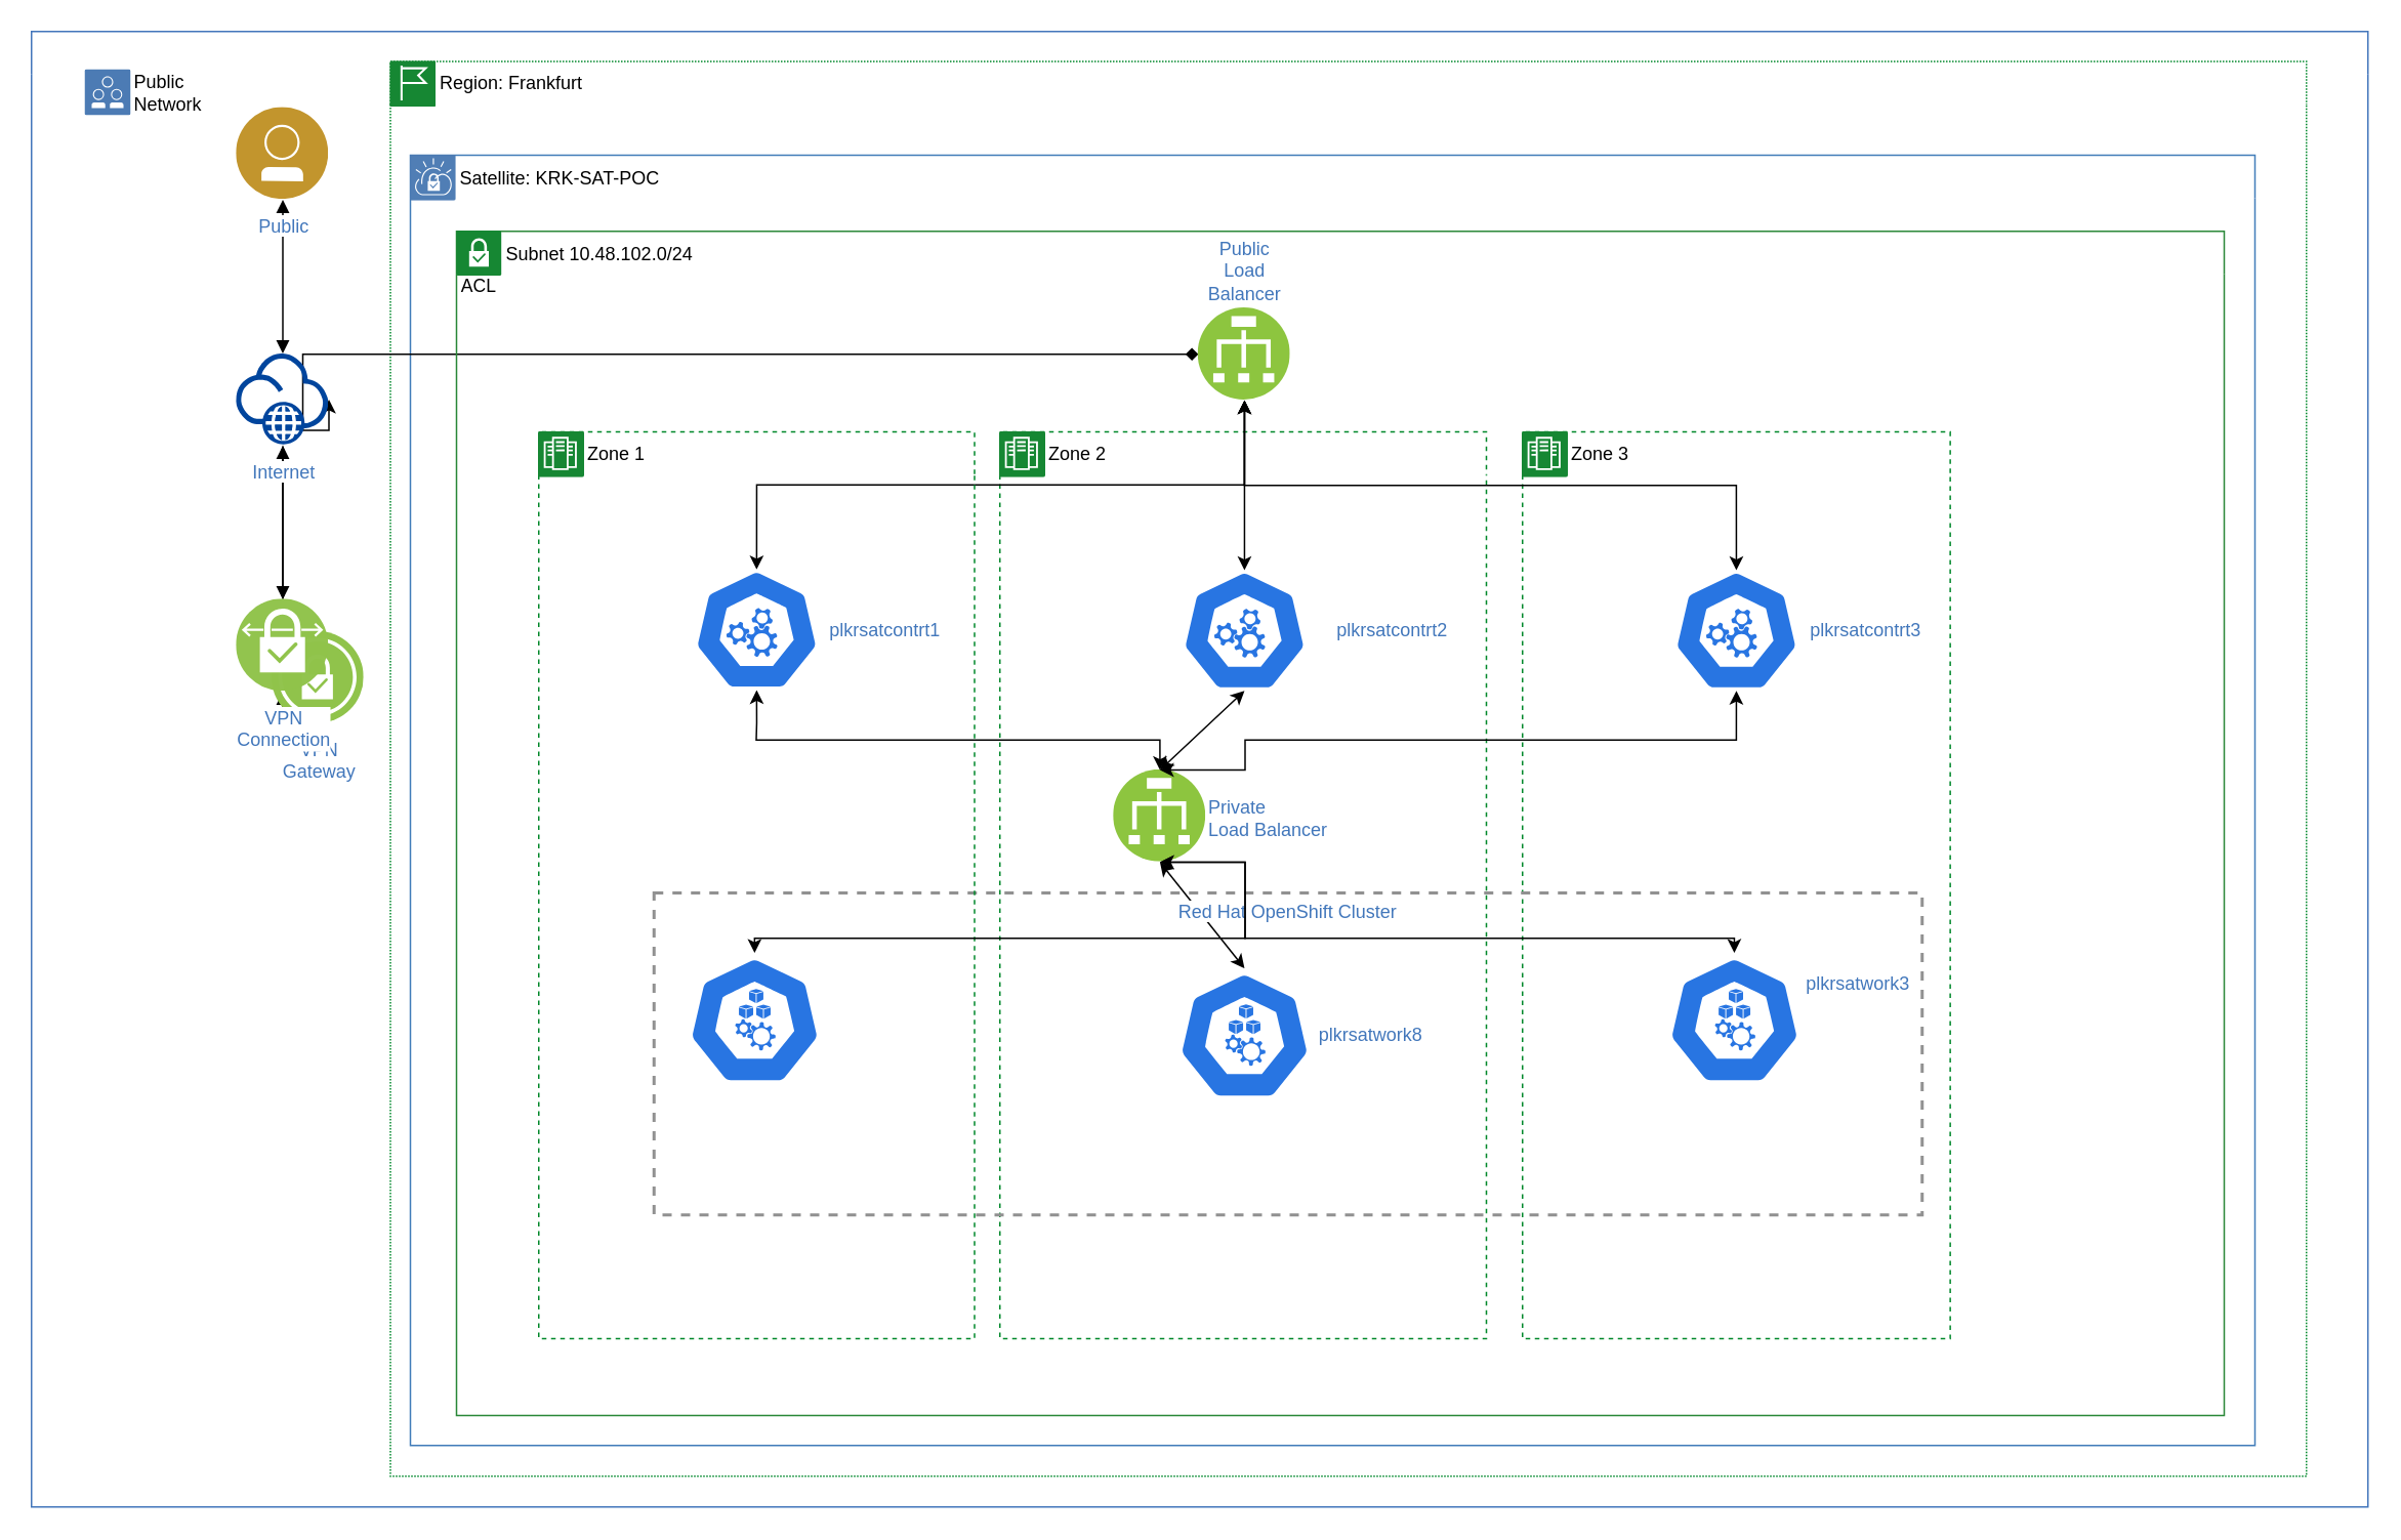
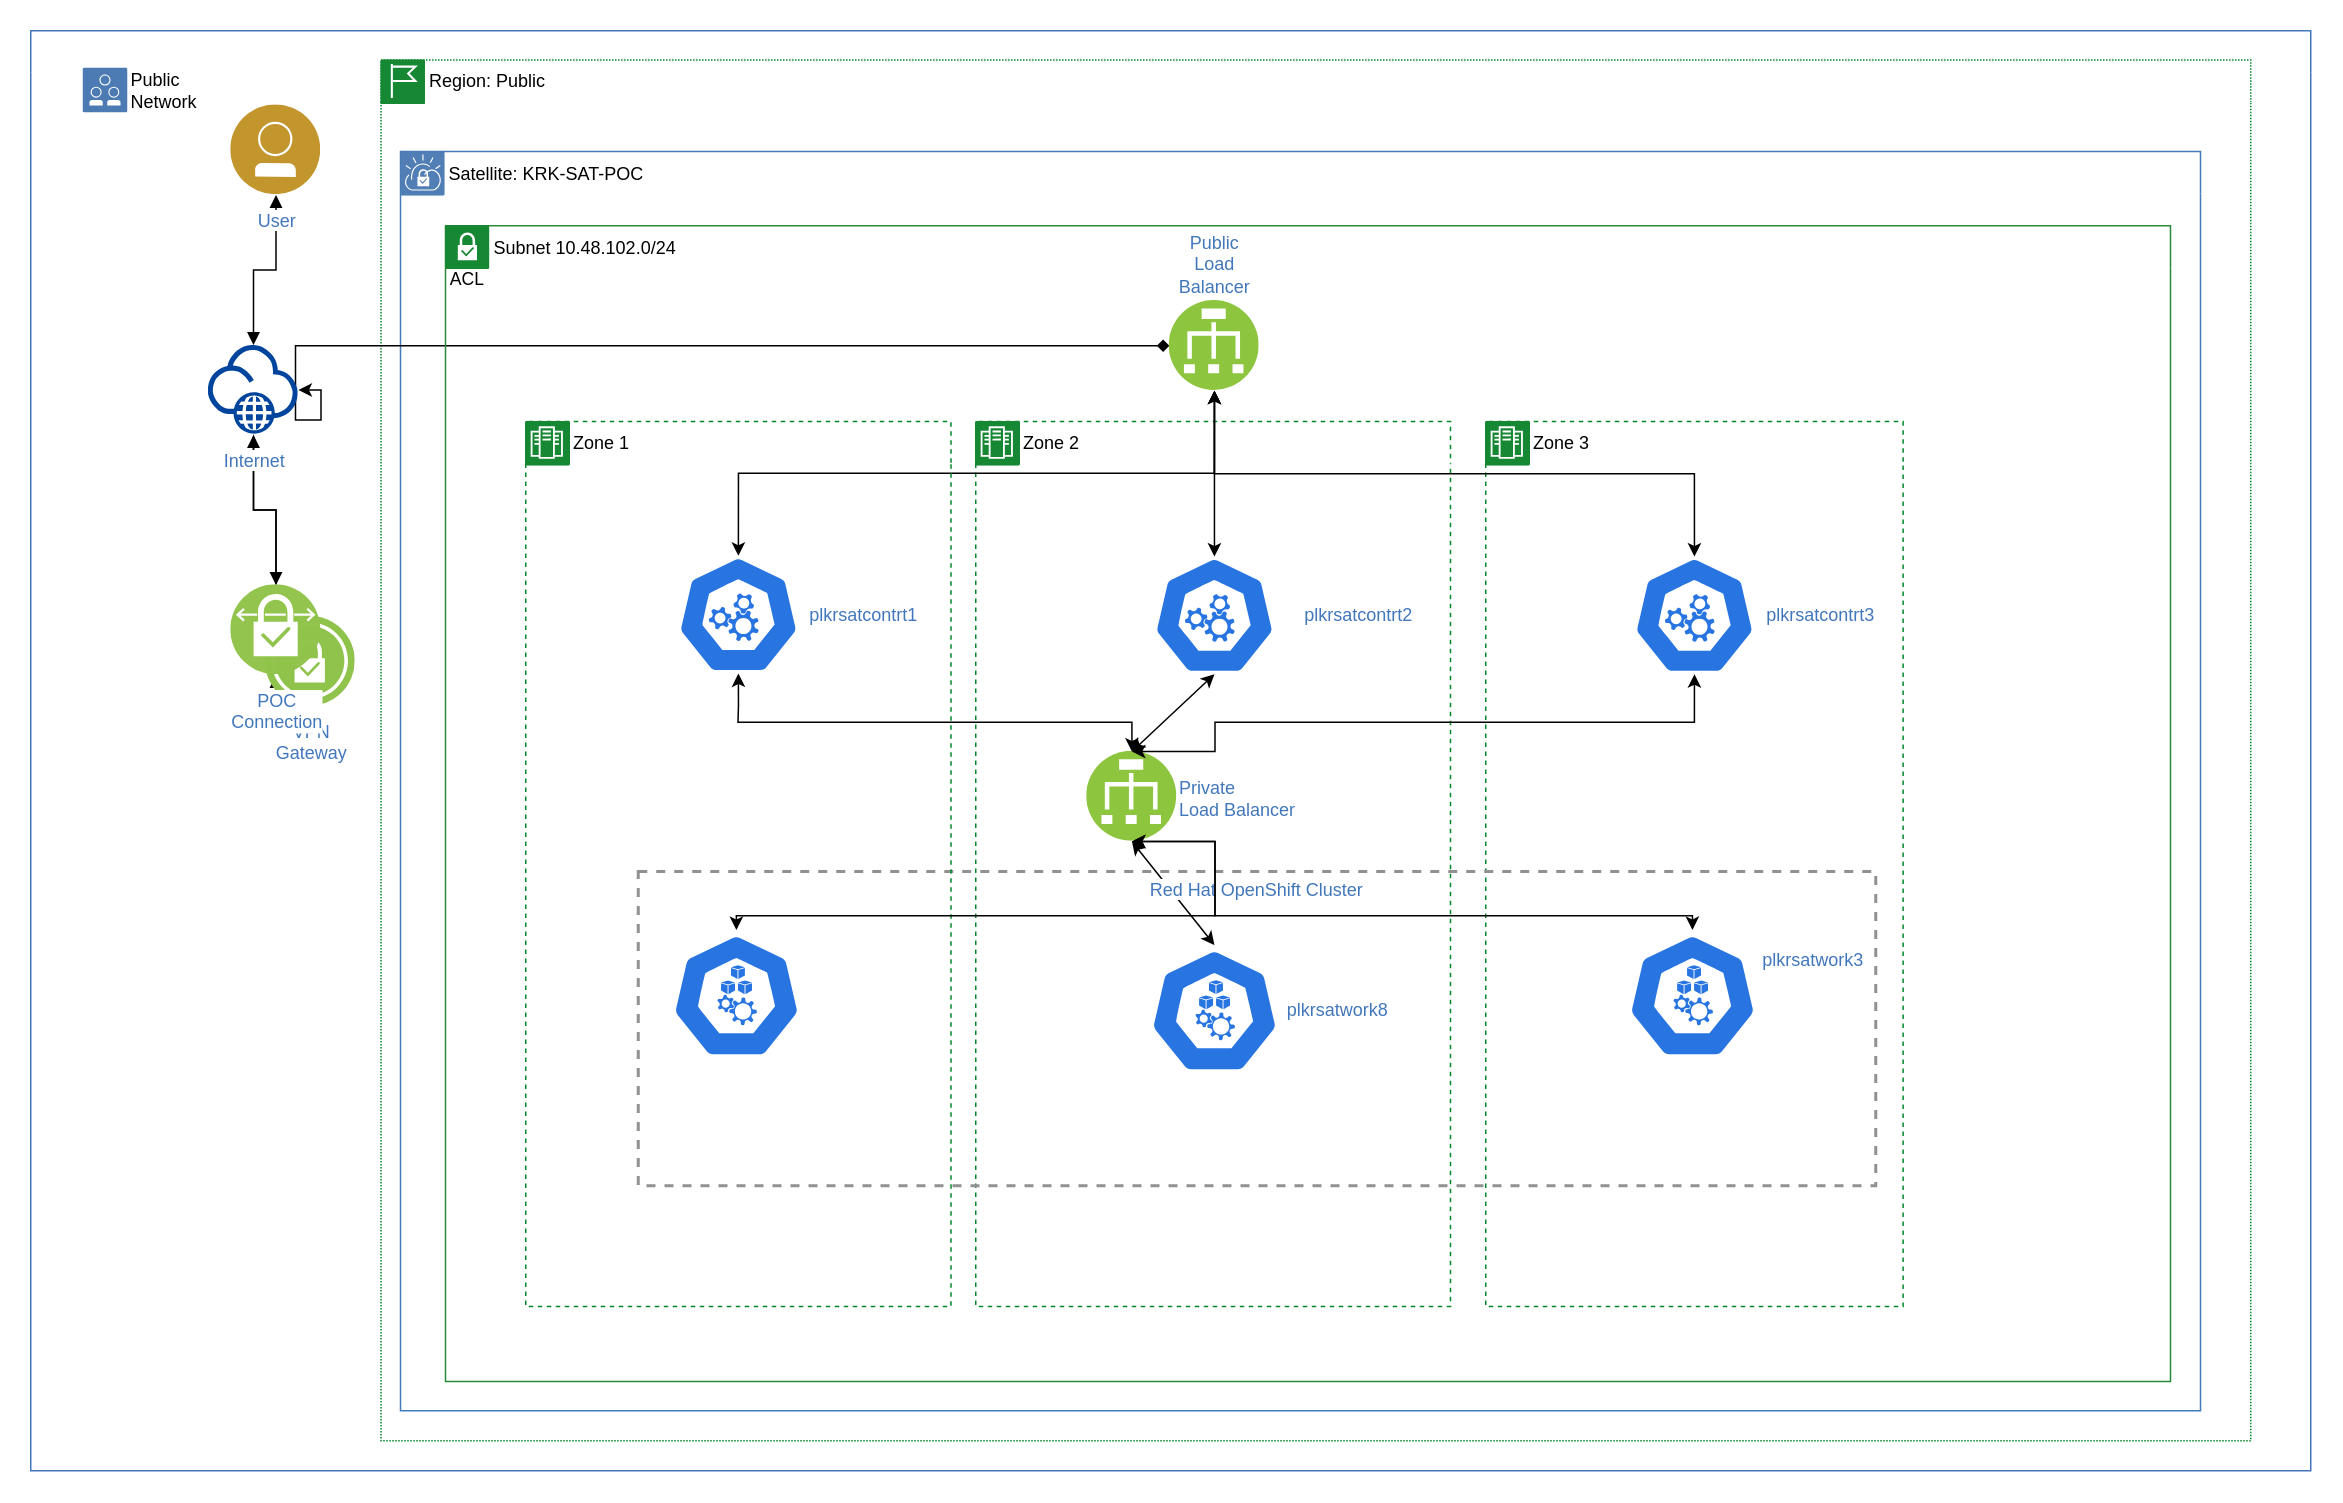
- <mxCell id="5" value="Region: Frankfurt" style="swimlane;fontStyle=0;horizontal=1;collapsible=0;startSize=28;swimlaneLine=0;swimlaneFillColor=none;fillColor=none;rounded=0;whiteSpace=wrap;html=1;absoluteArcSize=1;arcSize=0;strokeColor=#00882B;verticalAlign=top;align=left;spacingLeft=30;dashed=1;strokeWidth=1;container=1;dashPattern=1 1;" parent="1" vertex="1"><mxGeometry x="253.5" y="39.5" width="1246.5" height="920.5" as="geometry" /></mxCell>
+ <mxCell id="5" value="Region: Public" style="swimlane;fontStyle=0;horizontal=1;collapsible=0;startSize=28;swimlaneLine=0;swimlaneFillColor=none;fillColor=none;rounded=0;whiteSpace=wrap;html=1;absoluteArcSize=1;arcSize=0;strokeColor=#00882B;verticalAlign=top;align=left;spacingLeft=30;dashed=1;strokeWidth=1;container=1;dashPattern=1 1;" parent="1" vertex="1"><mxGeometry x="253.5" y="39.5" width="1246.5" height="920.5" as="geometry" /></mxCell>
- <mxCell id="45" value="Public" style="aspect=fixed;perimeter=ellipsePerimeter;html=1;align=center;shadow=0;dashed=0;fontColor=#4277BB;labelBackgroundColor=#ffffff;fontSize=12;spacingTop=3;image;image=img/lib/ibm/users/user.svg;" parent="44" vertex="1"><mxGeometry x="153.5" y="69.5" width="60" height="60" as="geometry" /></mxCell>
+ <mxCell id="45" value="User" style="aspect=fixed;perimeter=ellipsePerimeter;html=1;align=center;shadow=0;dashed=0;fontColor=#4277BB;labelBackgroundColor=#ffffff;fontSize=12;spacingTop=3;image;image=img/lib/ibm/users/user.svg;" parent="44" vertex="1"><mxGeometry x="153.5" y="69.5" width="60" height="60" as="geometry" /></mxCell>
- <mxCell id="47" value="Internet" style="aspect=fixed;perimeter=ellipsePerimeter;html=1;align=center;shadow=0;dashed=0;fontColor=#4277BB;labelBackgroundColor=#ffffff;fontSize=12;spacingTop=3;image;image=img/lib/ibm/vpc/Internet.svg;" parent="44" vertex="1"><mxGeometry x="153.5" y="229.5" width="60" height="60" as="geometry" /></mxCell>
+ <mxCell id="47" value="Internet" style="aspect=fixed;perimeter=ellipsePerimeter;html=1;align=center;shadow=0;dashed=0;fontColor=#4277BB;labelBackgroundColor=#ffffff;fontSize=12;spacingTop=3;image;image=img/lib/ibm/vpc/Internet.svg;" parent="44" vertex="1"><mxGeometry x="138.5" y="229.5" width="60" height="60" as="geometry" /></mxCell>
- <mxCell id="48" value="VPN&lt;br&gt;Connection" style="aspect=fixed;perimeter=ellipsePerimeter;html=1;align=center;shadow=0;dashed=0;fontColor=#4277BB;labelBackgroundColor=#ffffff;fontSize=12;spacingTop=3;image;image=img/lib/ibm/vpc/VPNConnection.svg;" parent="44" vertex="1"><mxGeometry x="153.5" y="389.5" width="60" height="60" as="geometry" /></mxCell>
+ <mxCell id="48" value="POC&lt;br&gt;Connection" style="aspect=fixed;perimeter=ellipsePerimeter;html=1;align=center;shadow=0;dashed=0;fontColor=#4277BB;labelBackgroundColor=#ffffff;fontSize=12;spacingTop=3;image;image=img/lib/ibm/vpc/VPNConnection.svg;" parent="44" vertex="1"><mxGeometry x="153.5" y="389.5" width="60" height="60" as="geometry" /></mxCell>
